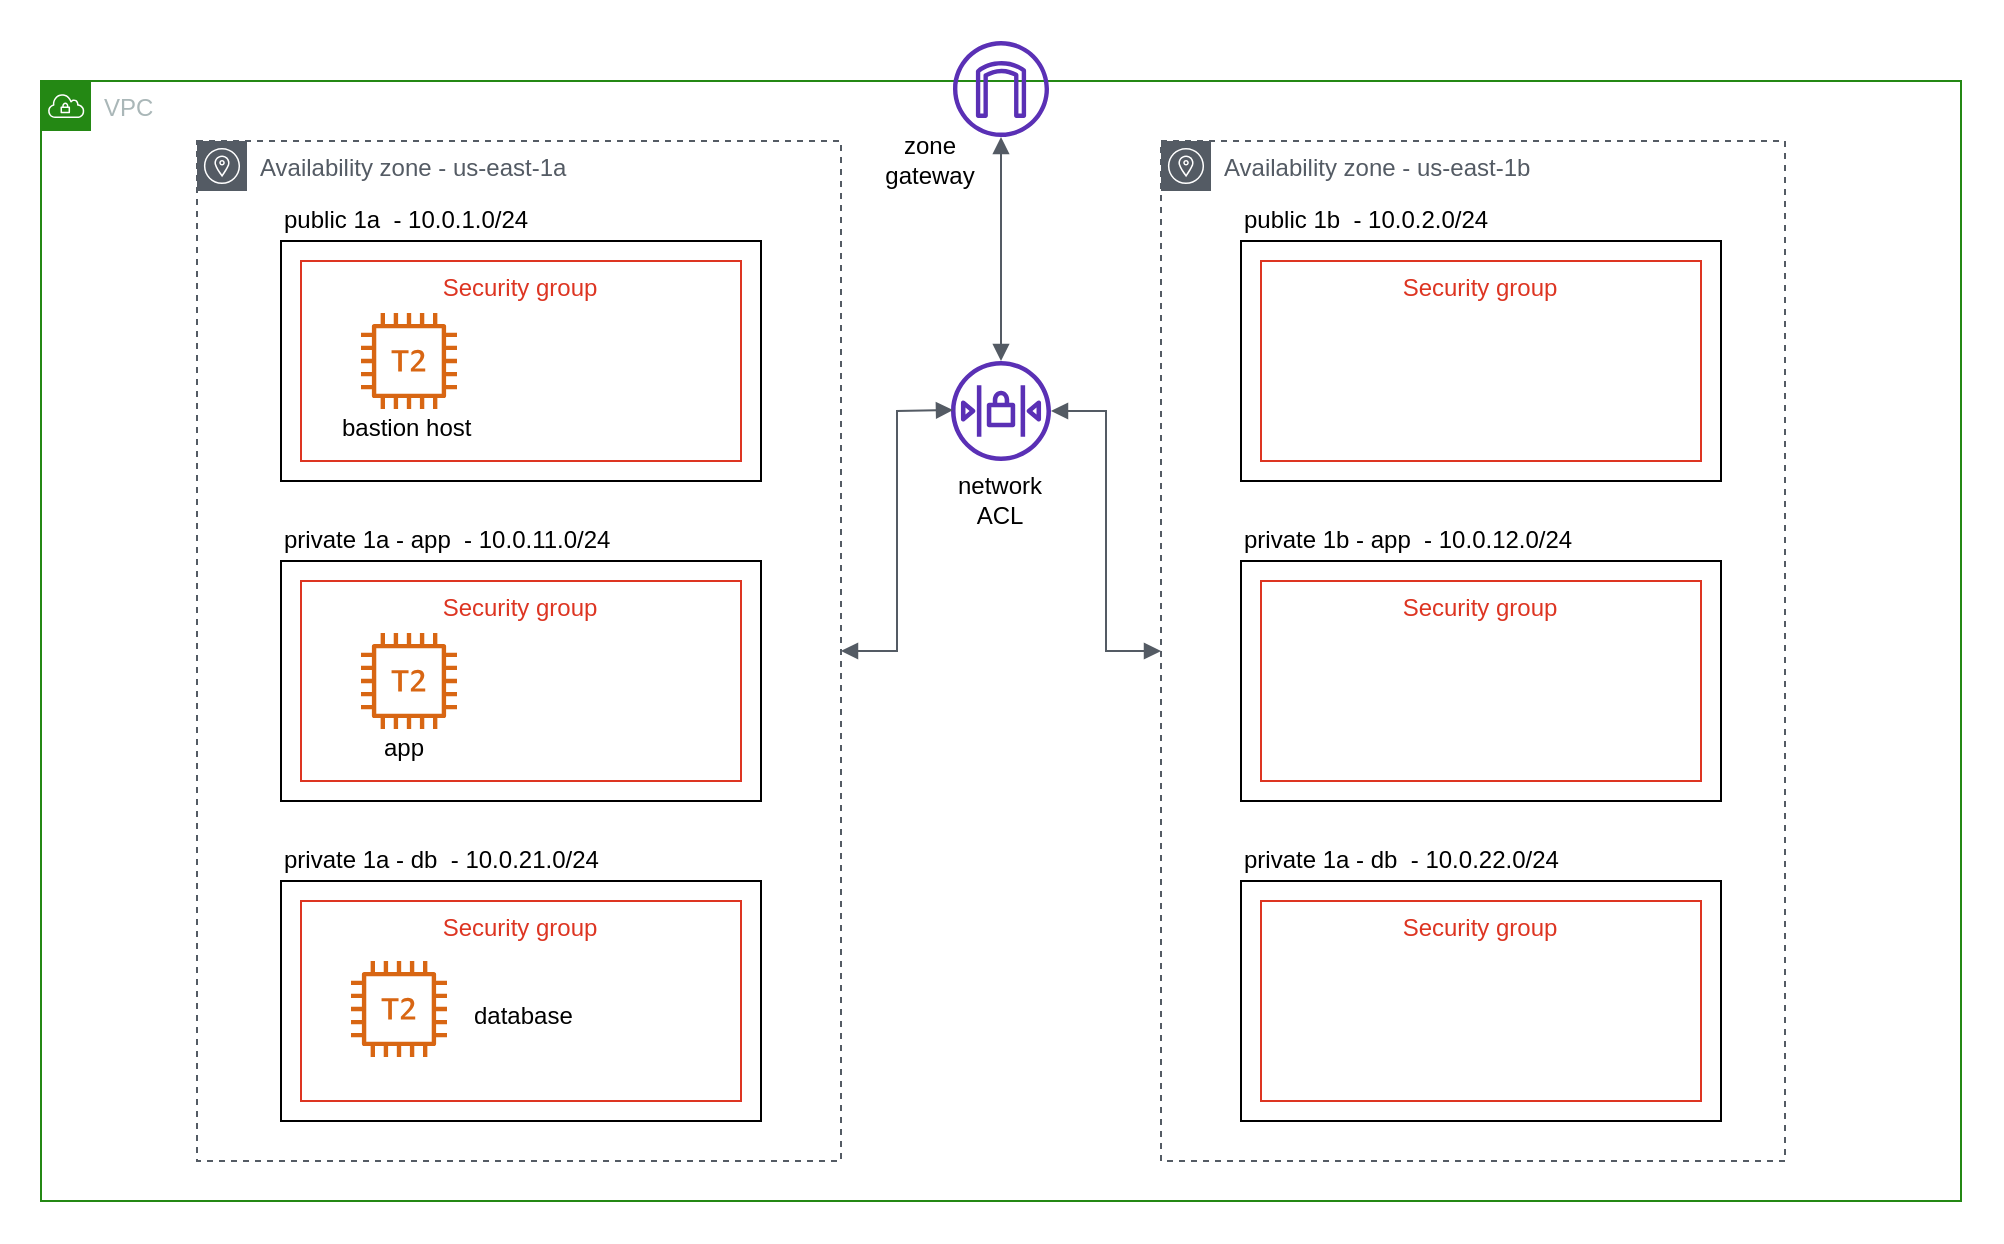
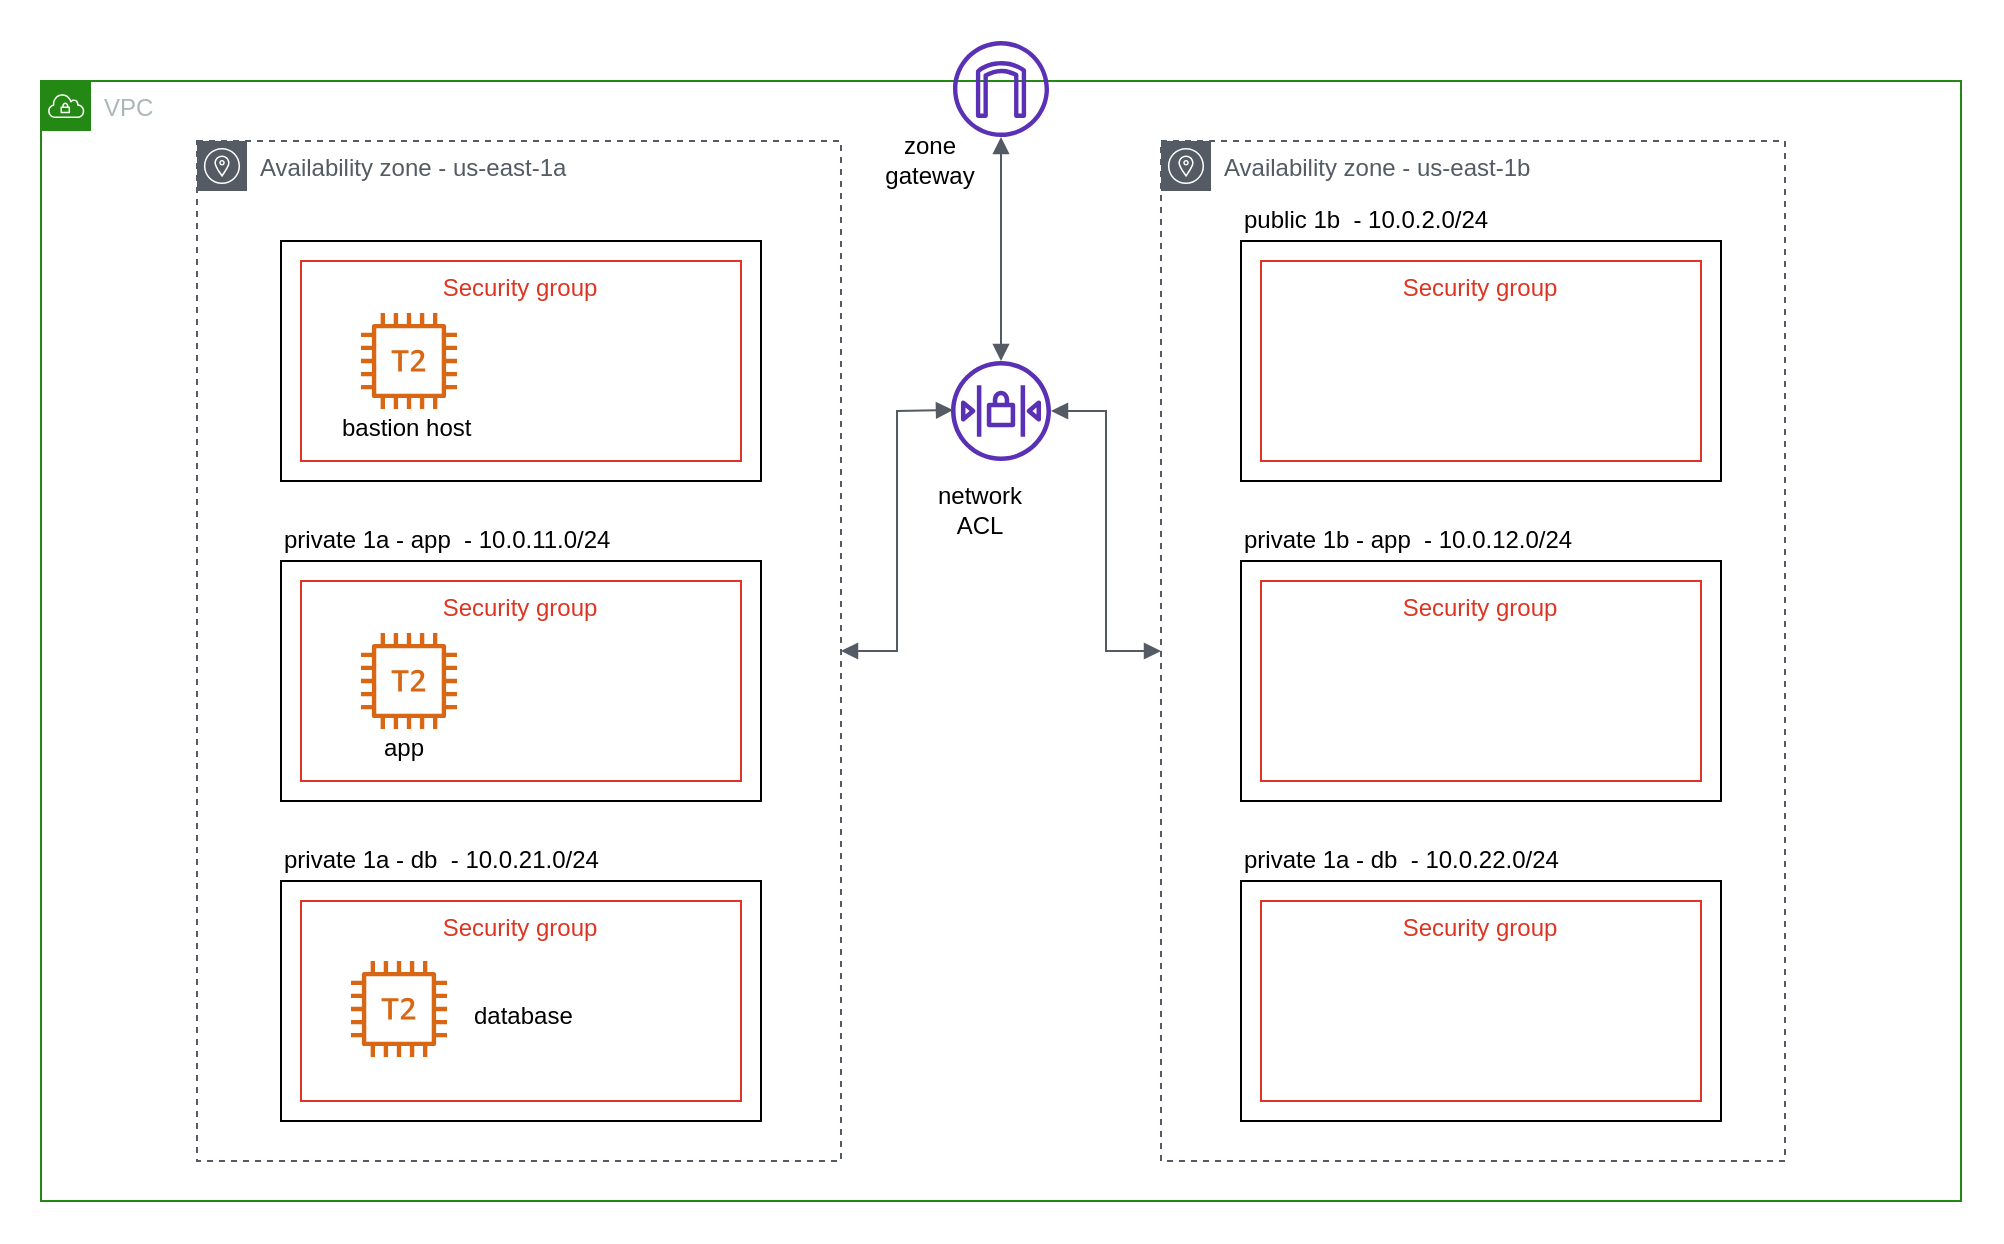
- <mxCell id="10" value="public 1a&amp;nbsp; - 10.0.1.0/24" style="text;html=1;strokeColor=none;fillColor=none;align=left;verticalAlign=middle;whiteSpace=wrap;rounded=0;" vertex="1" parent="1"><mxGeometry x="140" y="100" width="150" height="20" as="geometry" /></mxCell>
- <mxCell id="35" value="network ACL" style="text;html=1;strokeColor=none;fillColor=none;align=center;verticalAlign=middle;whiteSpace=wrap;rounded=0;" vertex="1" parent="1"><mxGeometry x="480" y="240" width="40" height="20" as="geometry" /></mxCell>
+ <mxCell id="35" value="network ACL" style="text;html=1;strokeColor=none;fillColor=none;align=center;verticalAlign=middle;whiteSpace=wrap;rounded=0;" vertex="1" parent="1"><mxGeometry x="470" y="245" width="40" height="20" as="geometry" /></mxCell>
